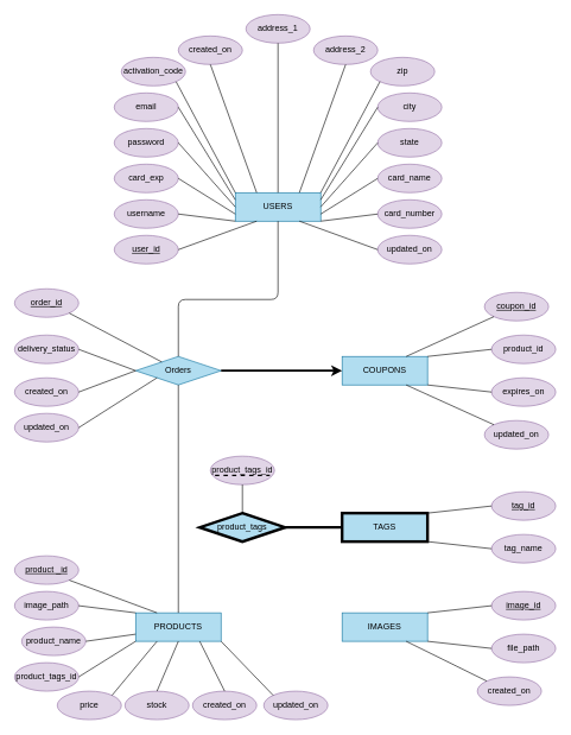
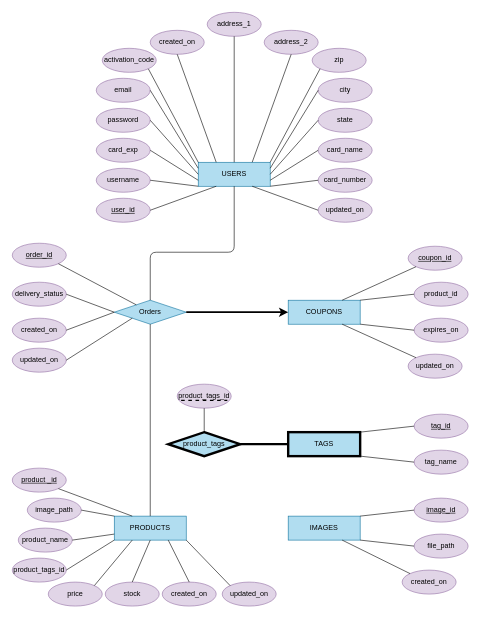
- <mxCell id="23" value="image_path" style="ellipse;whiteSpace=wrap;html=1;fillColor=#e1d5e7;strokeColor=#9673a6;" parent="1" vertex="1"><mxGeometry x="20" y="830" width="90" height="40" as="geometry" /></mxCell>
+ <mxCell id="23" value="image_path" style="ellipse;whiteSpace=wrap;html=1;fillColor=#e1d5e7;strokeColor=#9673a6;" parent="1" vertex="1"><mxGeometry x="45" y="830" width="90" height="40" as="geometry" /></mxCell>
